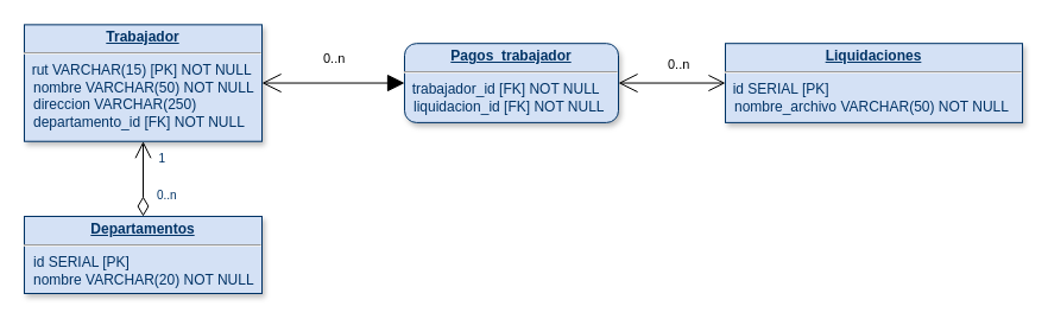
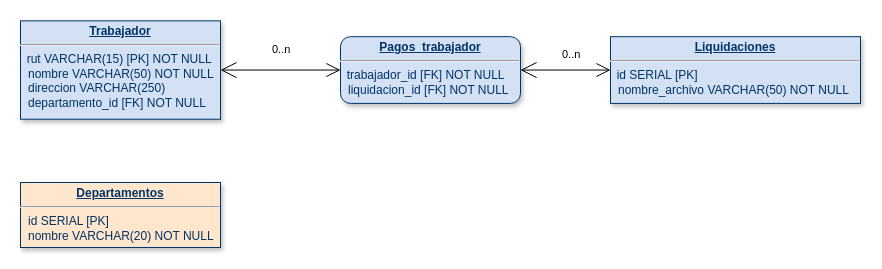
- <mxCell id="9" value="" style="endArrow=block;html=1;endSize=12;startArrow=open;startSize=14;startFill=0;edgeStyle=orthogonalEdgeStyle;entryX=0;entryY=0.5;entryDx=0;entryDy=0;exitX=1;exitY=0.5;exitDx=0;exitDy=0;" parent="1" source="3" target="8" edge="1"><mxGeometry relative="1" as="geometry"><mxPoint x="210" y="92" as="sourcePoint" /><mxPoint x="300" y="72" as="targetPoint" /></mxGeometry></mxCell>
+ <mxCell id="9" value="" style="endArrow=open;html=1;endSize=12;startArrow=open;startSize=14;startFill=0;edgeStyle=orthogonalEdgeStyle;entryX=0;entryY=0.5;entryDx=0;entryDy=0;exitX=1;exitY=0.5;exitDx=0;exitDy=0;" parent="1" source="3" target="8" edge="1"><mxGeometry relative="1" as="geometry"><mxPoint x="210" y="92" as="sourcePoint" /><mxPoint x="300" y="72" as="targetPoint" /></mxGeometry></mxCell>
- <mxCell id="4" value="" style="endArrow=open;endSize=12;startArrow=diamondThin;startSize=14;startFill=0;edgeStyle=orthogonalEdgeStyle;entryX=0.5;entryY=1;entryDx=0;entryDy=0;exitX=0.5;exitY=0;exitDx=0;exitDy=0;" parent="1" source="2" target="3" edge="1"><mxGeometry x="620" y="260" as="geometry"><mxPoint x="80" y="152" as="sourcePoint" /><mxPoint x="70" y="142" as="targetPoint" /></mxGeometry></mxCell>
- <mxCell id="5" value="0..n" style="resizable=0;align=left;verticalAlign=top;labelBackgroundColor=#ffffff;fontSize=10;strokeColor=#003366;shadow=1;fillColor=#D4E1F5;fontColor=#003366" parent="4" connectable="0" vertex="1"><mxGeometry x="-1" relative="1" as="geometry"><mxPoint x="10" y="-30" as="offset" /></mxGeometry></mxCell>
- <mxCell id="6" value="1" style="resizable=0;align=right;verticalAlign=top;labelBackgroundColor=#ffffff;fontSize=10;strokeColor=#003366;shadow=1;fillColor=#D4E1F5;fontColor=#003366" parent="4" connectable="0" vertex="1"><mxGeometry x="1" relative="1" as="geometry"><mxPoint x="20" y="2.0" as="offset" /></mxGeometry></mxCell>
- <mxCell id="2" value="&lt;p style=&quot;margin: 0px ; margin-top: 4px ; text-align: center ; text-decoration: underline&quot;&gt;&lt;strong&gt;Departamentos&lt;br&gt;&lt;/strong&gt;&lt;/p&gt;&lt;hr&gt;&lt;p style=&quot;margin: 0px ; margin-left: 8px&quot;&gt;id SERIAL [PK]&lt;/p&gt;&lt;p style=&quot;margin: 0px ; margin-left: 8px&quot;&gt;nombre VARCHAR(20) NOT NULL&lt;br&gt;&lt;/p&gt;" style="verticalAlign=top;align=left;overflow=fill;fontSize=12;fontFamily=Helvetica;html=1;strokeColor=#003366;shadow=1;fillColor=#D4E1F5;fontColor=#003366" parent="1" vertex="1"><mxGeometry x="20" y="182" width="200" height="65" as="geometry" /></mxCell>
+ <mxCell id="2" value="&lt;p style=&quot;margin: 0px ; margin-top: 4px ; text-align: center ; text-decoration: underline&quot;&gt;&lt;strong&gt;Departamentos&lt;br&gt;&lt;/strong&gt;&lt;/p&gt;&lt;hr&gt;&lt;p style=&quot;margin: 0px ; margin-left: 8px&quot;&gt;id SERIAL [PK]&lt;/p&gt;&lt;p style=&quot;margin: 0px ; margin-left: 8px&quot;&gt;nombre VARCHAR(20) NOT NULL&lt;br&gt;&lt;/p&gt;" style="verticalAlign=top;align=left;overflow=fill;fontSize=12;fontFamily=Helvetica;html=1;strokeColor=#003366;shadow=1;fillColor=#ffe6cc;fontColor=#003366;" parent="1" vertex="1"><mxGeometry x="20" y="182" width="200" height="65" as="geometry" /></mxCell>
